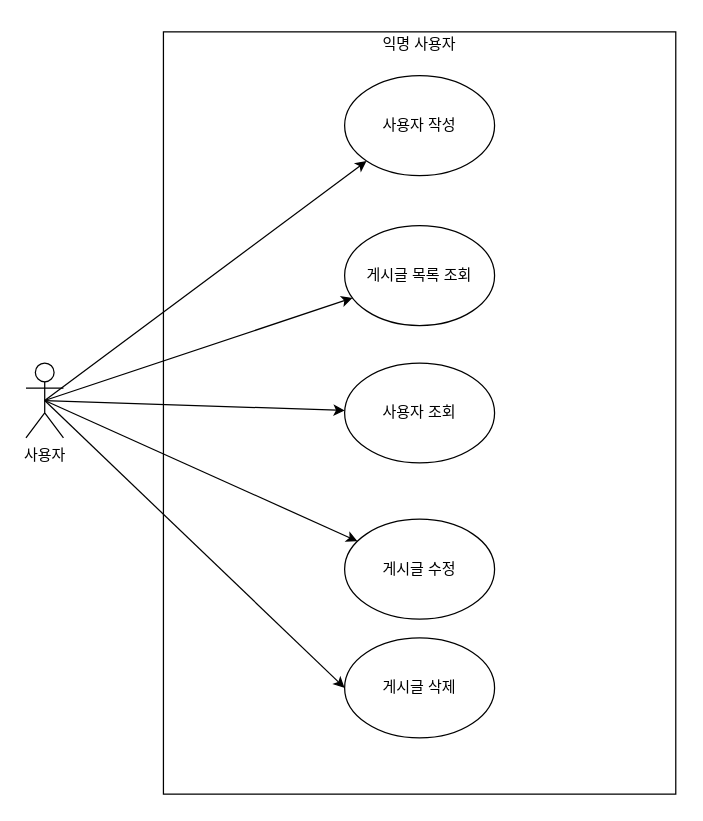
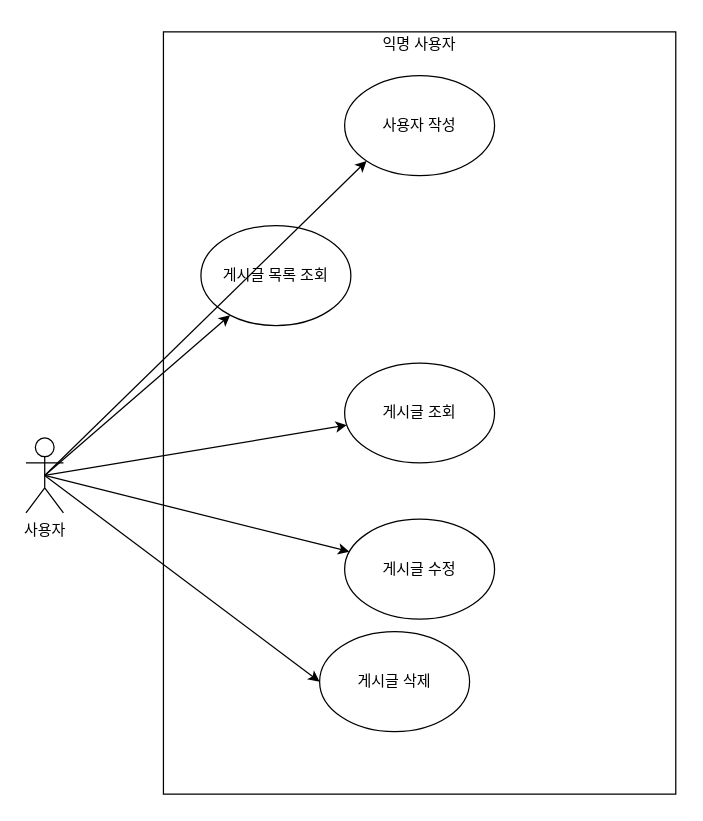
- <mxCell id="6" value="게시글 목록 조회" style="ellipse;whiteSpace=wrap;html=1;" vertex="1" parent="1"><mxGeometry x="275" y="180" width="120" height="80" as="geometry" /></mxCell>
+ <mxCell id="6" value="게시글 목록 조회" style="ellipse;whiteSpace=wrap;html=1;" vertex="1" parent="1"><mxGeometry x="160" y="180" width="120" height="80" as="geometry" /></mxCell>
- <mxCell id="3" value="사용자&lt;br&gt;" style="shape=umlActor;verticalLabelPosition=bottom;verticalAlign=top;html=1;outlineConnect=0;" vertex="1" parent="1"><mxGeometry x="20" y="290" width="30" height="60" as="geometry" /></mxCell>
+ <mxCell id="3" value="사용자&lt;br&gt;" style="shape=umlActor;verticalLabelPosition=bottom;verticalAlign=top;html=1;outlineConnect=0;" vertex="1" parent="1"><mxGeometry x="20" y="350" width="30" height="60" as="geometry" /></mxCell>
- <mxCell id="7" value="사용자 조회" style="ellipse;whiteSpace=wrap;html=1;" vertex="1" parent="1"><mxGeometry x="275" y="290" width="120" height="80" as="geometry" /></mxCell>
+ <mxCell id="7" value="게시글 조회" style="ellipse;whiteSpace=wrap;html=1;" vertex="1" parent="1"><mxGeometry x="275" y="290" width="120" height="80" as="geometry" /></mxCell>
- <mxCell id="9" value="게시글 삭제" style="ellipse;whiteSpace=wrap;html=1;" vertex="1" parent="1"><mxGeometry x="275" y="510" width="120" height="80" as="geometry" /></mxCell>
+ <mxCell id="9" value="게시글 삭제" style="ellipse;whiteSpace=wrap;html=1;" vertex="1" parent="1"><mxGeometry x="255" y="505" width="120" height="80" as="geometry" /></mxCell>
